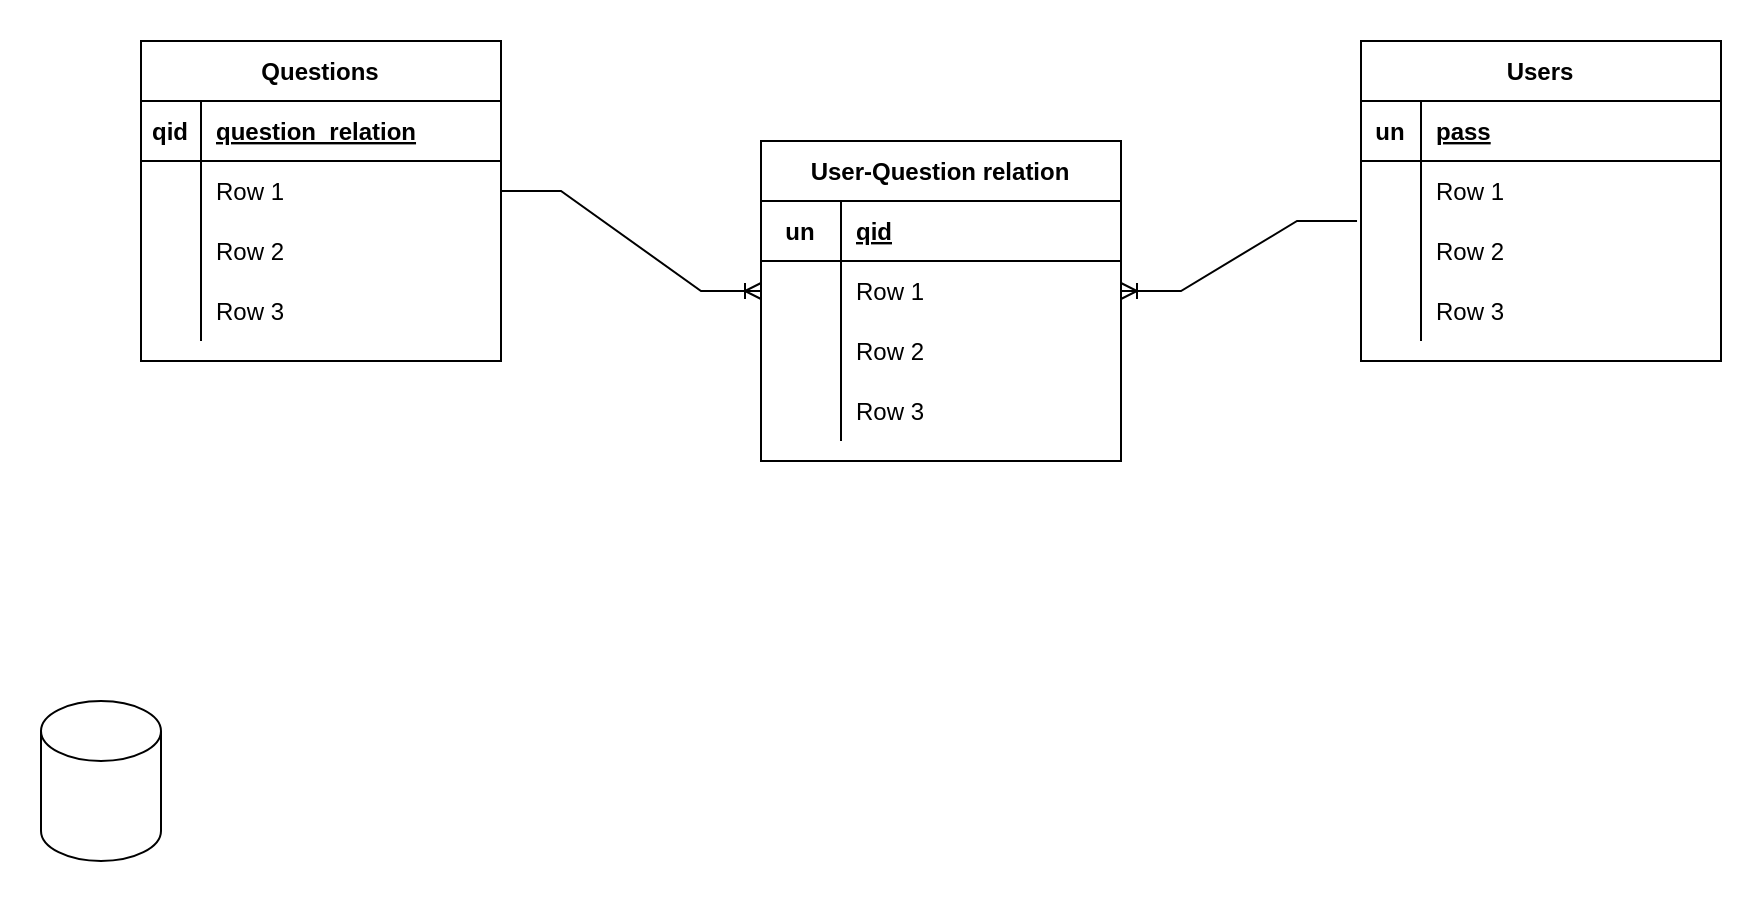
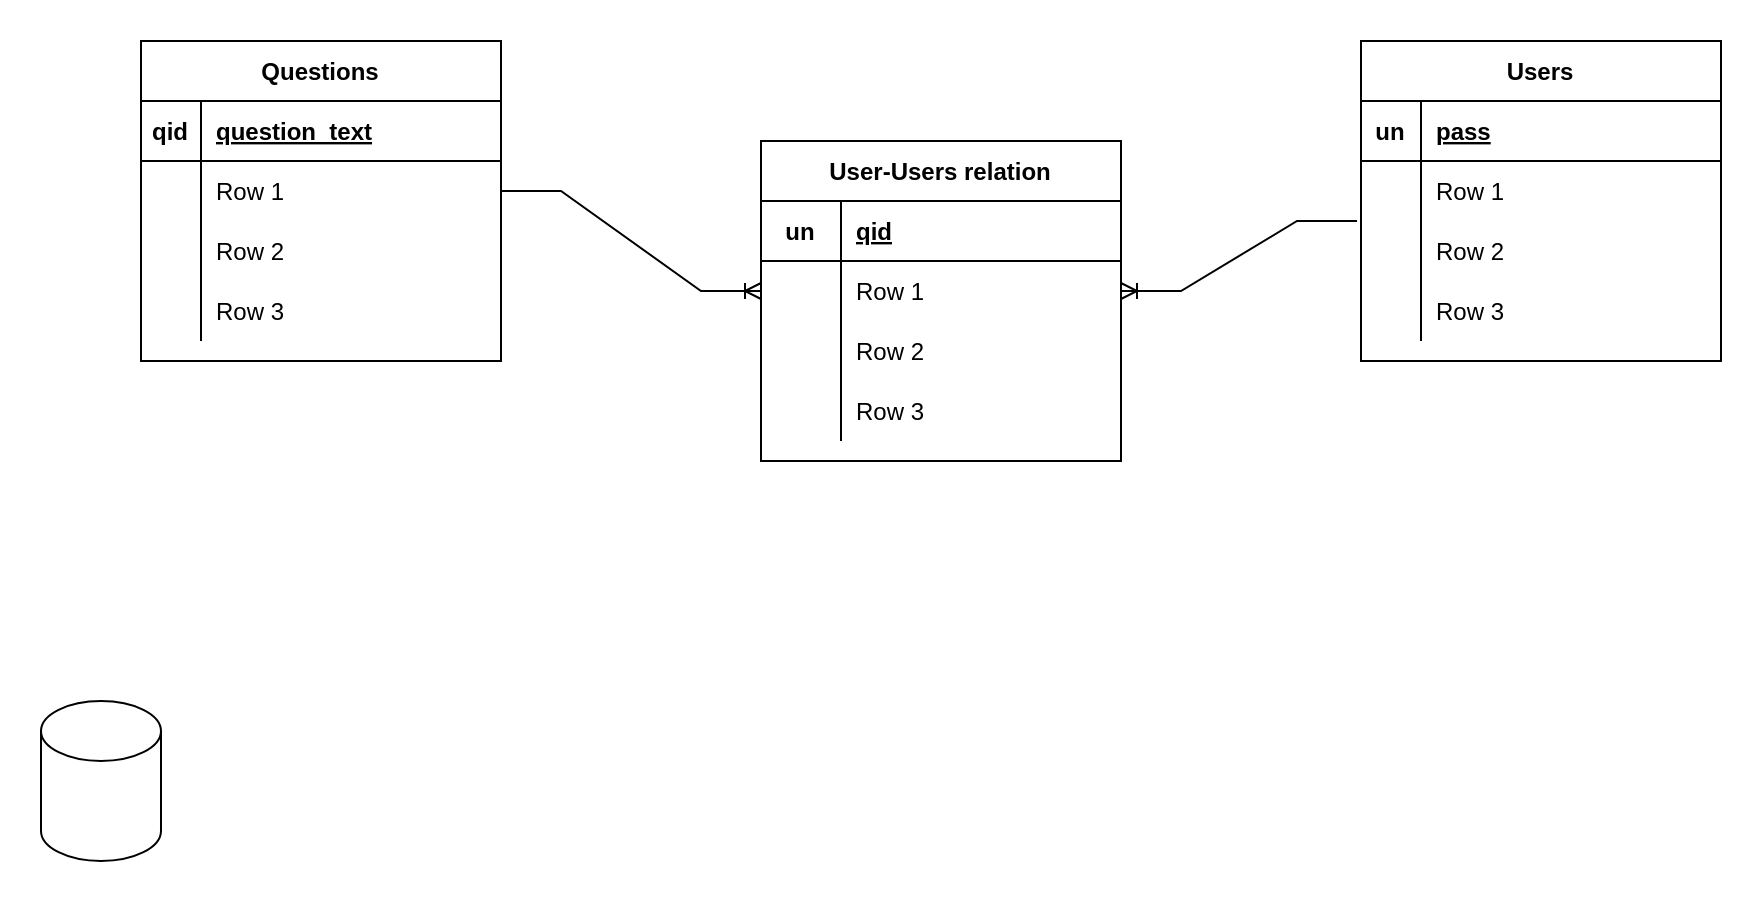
- <mxCell id="19" value="question_relation" style="shape=partialRectangle;connectable=0;fillColor=none;top=0;left=0;bottom=0;right=0;align=left;spacingLeft=6;fontStyle=5;overflow=hidden;" vertex="1" parent="17"><mxGeometry x="30" width="150" height="30" as="geometry"><mxRectangle width="150" height="30" as="alternateBounds" /></mxGeometry></mxCell>
+ <mxCell id="19" value="question_text" style="shape=partialRectangle;connectable=0;fillColor=none;top=0;left=0;bottom=0;right=0;align=left;spacingLeft=6;fontStyle=5;overflow=hidden;" vertex="1" parent="17"><mxGeometry x="30" width="150" height="30" as="geometry"><mxRectangle width="150" height="30" as="alternateBounds" /></mxGeometry></mxCell>
- <mxCell id="29" value="User-Question relation" style="shape=table;startSize=30;container=1;collapsible=1;childLayout=tableLayout;fixedRows=1;rowLines=0;fontStyle=1;align=center;resizeLast=1;" vertex="1" parent="1"><mxGeometry x="380" y="70" width="180" height="160" as="geometry"><mxRectangle x="650" y="420" width="70" height="30" as="alternateBounds" /></mxGeometry></mxCell>
+ <mxCell id="29" value="User-Users relation" style="shape=table;startSize=30;container=1;collapsible=1;childLayout=tableLayout;fixedRows=1;rowLines=0;fontStyle=1;align=center;resizeLast=1;" vertex="1" parent="1"><mxGeometry x="380" y="70" width="180" height="160" as="geometry"><mxRectangle x="650" y="420" width="70" height="30" as="alternateBounds" /></mxGeometry></mxCell>
